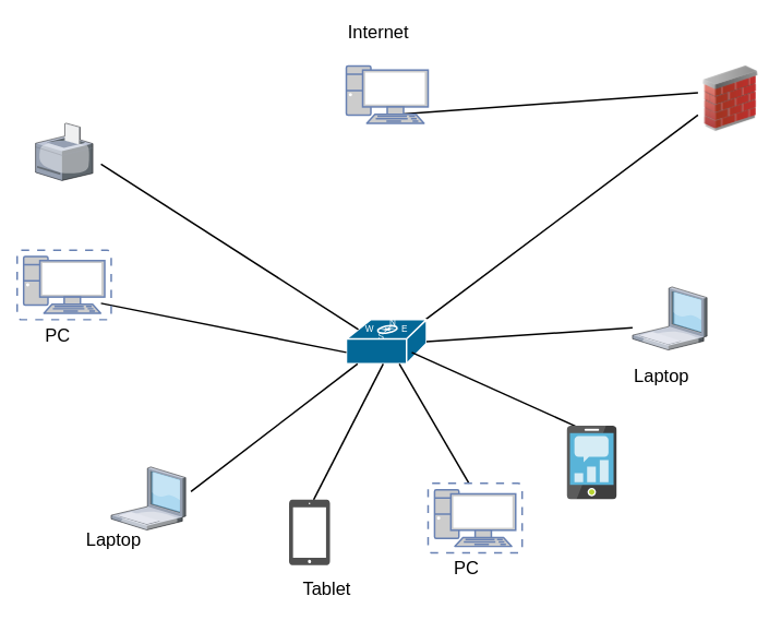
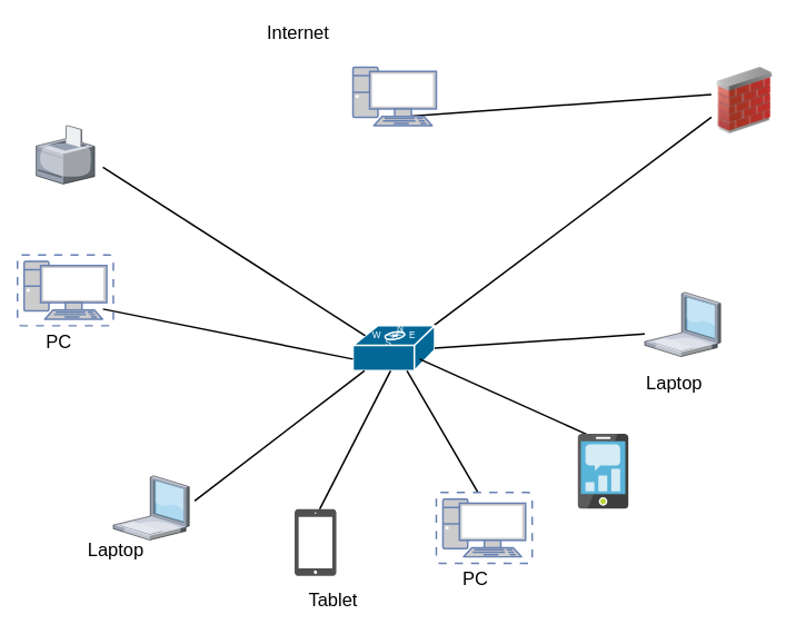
- <mxCell id="5" value="&lt;span style=&quot;font-size: 22px; background-color: rgb(255, 255, 255);&quot;&gt;Internet&lt;/span&gt;" style="text;whiteSpace=wrap;html=1;" vertex="1" parent="1"><mxGeometry x="423" y="20" width="110" height="50" as="geometry" /></mxCell>
+ <mxCell id="5" value="&lt;span style=&quot;font-size: 22px; background-color: rgb(255, 255, 255);&quot;&gt;Internet&lt;/span&gt;" style="text;whiteSpace=wrap;html=1;" vertex="1" parent="1"><mxGeometry x="318" y="20" width="110" height="50" as="geometry" /></mxCell>
